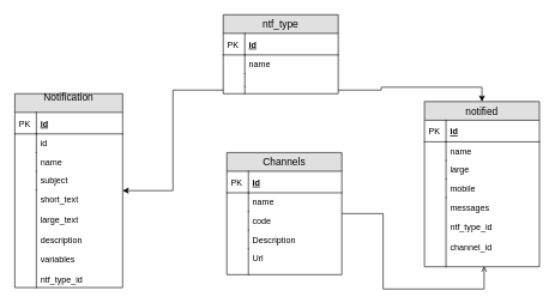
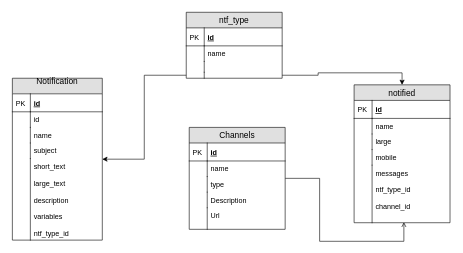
- <mxCell id="8" value="code" style="shape=partialRectangle;top=0;left=0;right=0;bottom=0;align=left;verticalAlign=top;fillColor=none;spacingLeft=34;spacingRight=4;overflow=hidden;rotatable=0;points=[[0,0.5],[1,0.5]];portConstraint=eastwest;dropTarget=0;fontSize=12;" vertex="1" parent="3"><mxGeometry y="82" width="160" height="26" as="geometry" /></mxCell>
+ <mxCell id="8" value="type" style="shape=partialRectangle;top=0;left=0;right=0;bottom=0;align=left;verticalAlign=top;fillColor=none;spacingLeft=34;spacingRight=4;overflow=hidden;rotatable=0;points=[[0,0.5],[1,0.5]];portConstraint=eastwest;dropTarget=0;fontSize=12;" vertex="1" parent="3"><mxGeometry y="82" width="160" height="26" as="geometry" /></mxCell>
